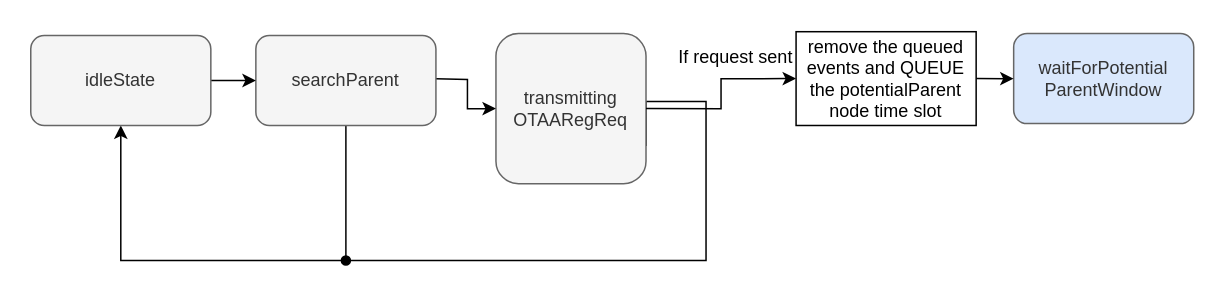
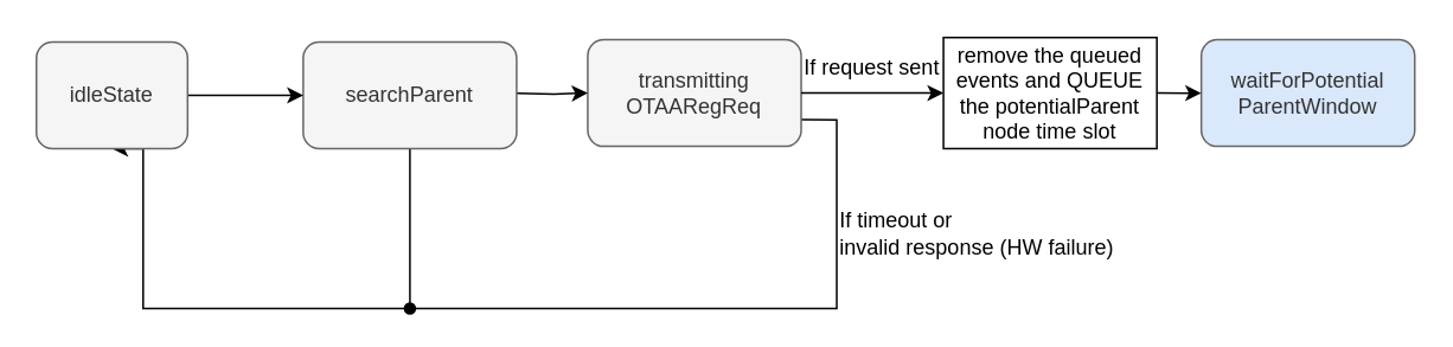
- <mxCell id="14" value="&lt;div&gt;idleState&lt;/div&gt;" style="rounded=1;whiteSpace=wrap;html=1;fillColor=#f5f5f5;fontColor=#333333;strokeColor=#666666;" vertex="1" parent="1"><mxGeometry x="20" y="23" width="120" height="60" as="geometry" /></mxCell>
+ <mxCell id="14" value="&lt;div&gt;idleState&lt;/div&gt;" style="rounded=1;whiteSpace=wrap;html=1;fillColor=#f5f5f5;fontColor=#333333;strokeColor=#666666;" vertex="1" parent="1"><mxGeometry x="20" y="23" width="85" height="60" as="geometry" /></mxCell>
- <mxCell id="3" value="&lt;div&gt;transmitting&lt;/div&gt;&lt;div&gt;OTAARegReq&lt;/div&gt;" style="rounded=1;whiteSpace=wrap;html=1;fillColor=#f5f5f5;fontColor=#333333;strokeColor=#666666;" vertex="1" parent="1"><mxGeometry x="330" y="21.75" width="100" height="100" as="geometry" /></mxCell>
+ <mxCell id="3" value="&lt;div&gt;transmitting&lt;/div&gt;&lt;div&gt;OTAARegReq&lt;/div&gt;" style="rounded=1;whiteSpace=wrap;html=1;fillColor=#f5f5f5;fontColor=#333333;strokeColor=#666666;" vertex="1" parent="1"><mxGeometry x="330" y="21.75" width="120" height="60" as="geometry" /></mxCell>
+ <mxCell id="8" value="If timeout or&lt;br&gt;invalid response (HW failure)" style="text;html=1;align=left;verticalAlign=middle;resizable=0;points=[];autosize=1;" vertex="1" parent="1"><mxGeometry x="470" y="108" width="175" height="45" as="geometry" /></mxCell>
